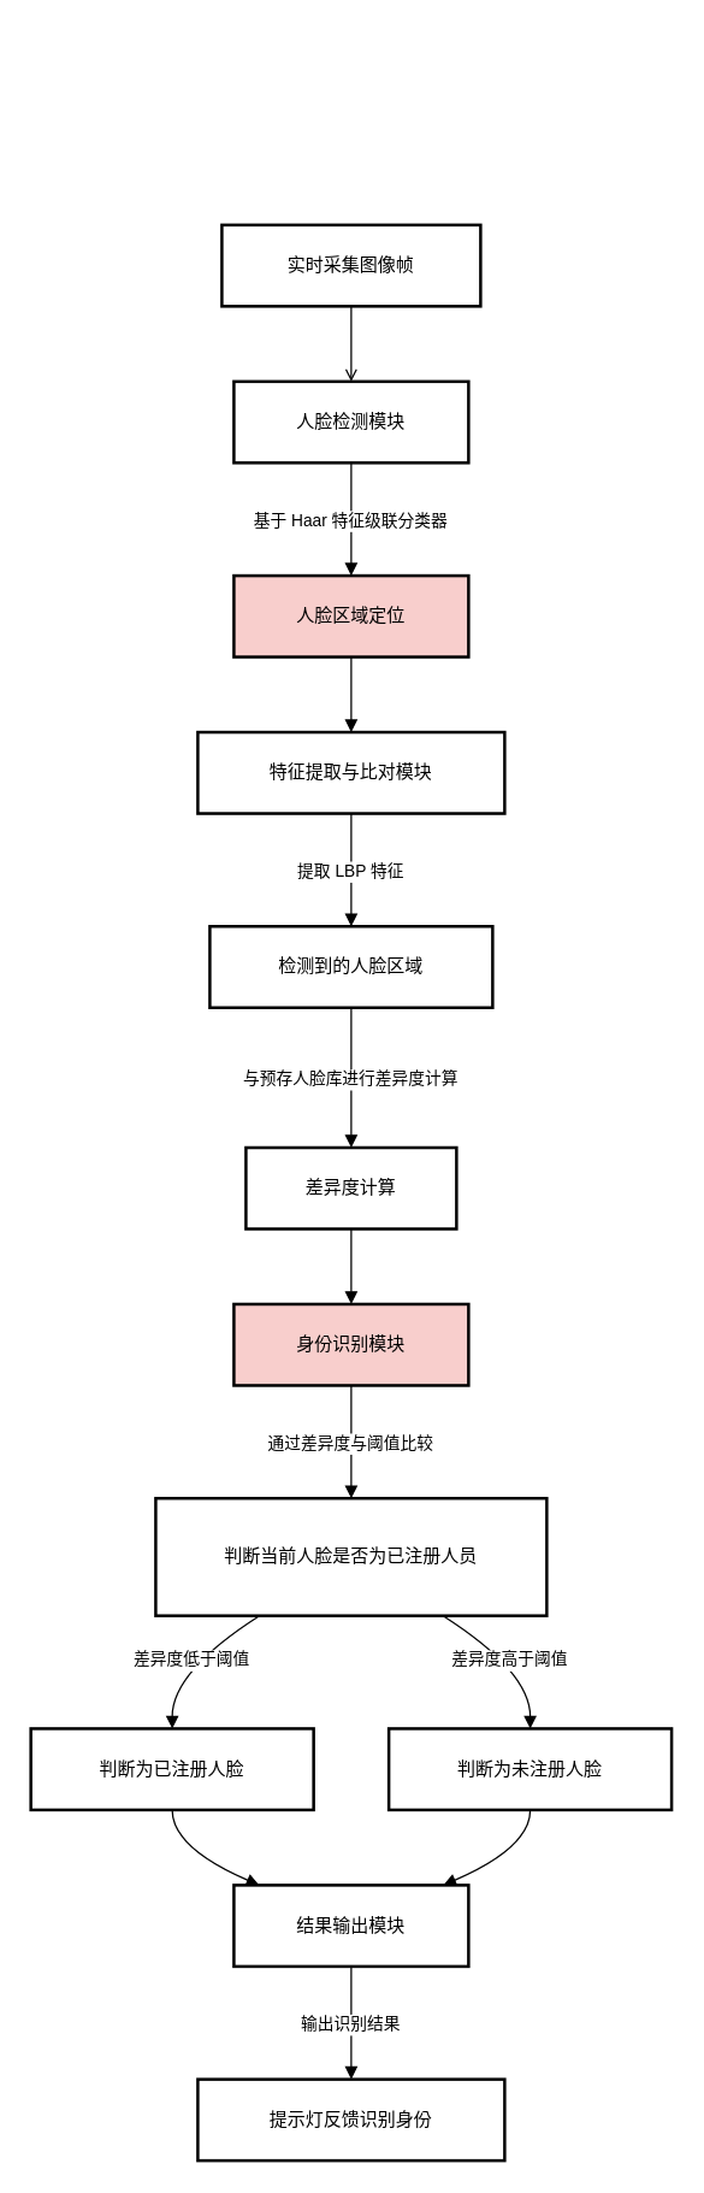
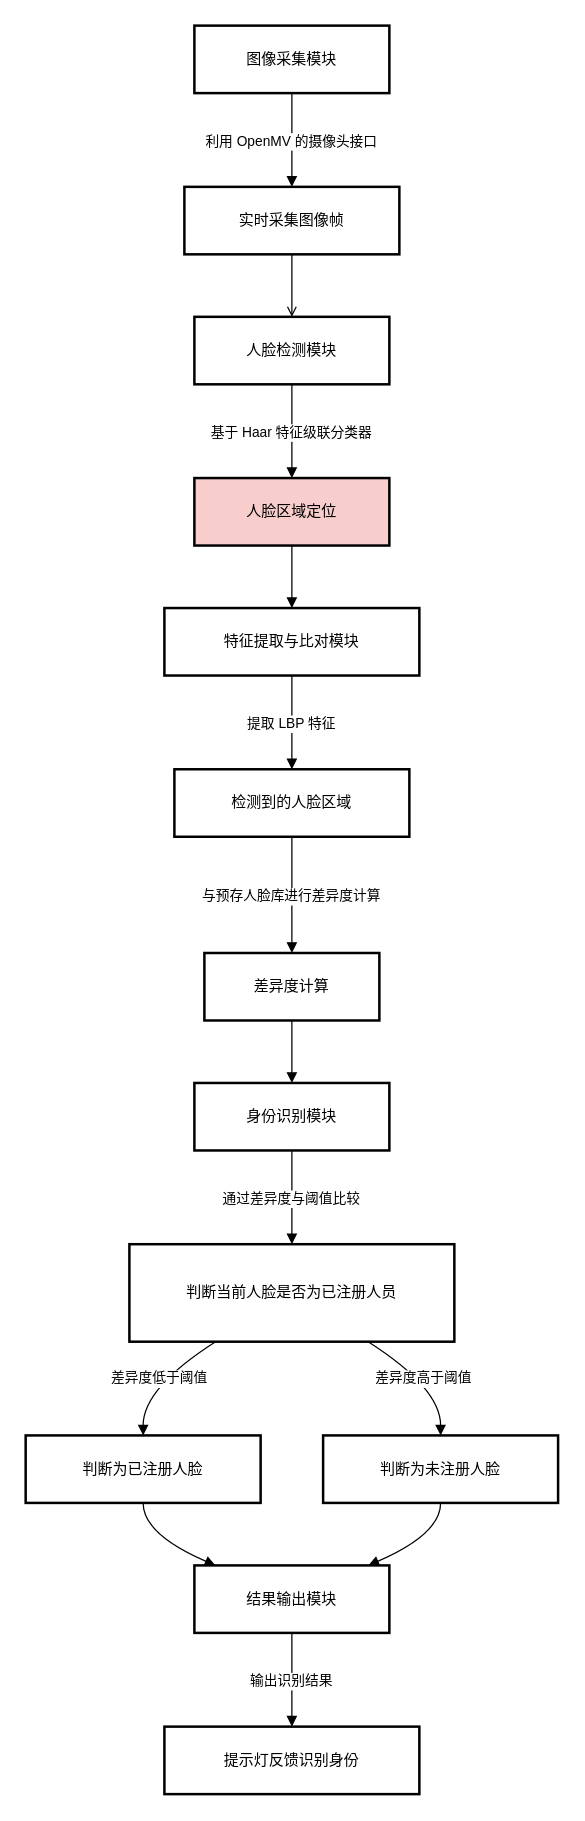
+ <mxCell id="2" value="图像采集模块" style="whiteSpace=wrap;strokeWidth=2;" parent="1" vertex="1"><mxGeometry x="155" y="20" width="156" height="54" as="geometry" /></mxCell>
+ <mxCell id="15" value="利用 OpenMV 的摄像头接口" style="curved=1;startArrow=none;endArrow=block;exitX=0.5;exitY=1;entryX=0.5;entryY=0;" parent="1" source="2" target="3" edge="1"><mxGeometry relative="1" as="geometry"><Array as="points" /></mxGeometry></mxCell>
- <mxCell id="9" value="身份识别模块" style="whiteSpace=wrap;strokeWidth=2;fillColor=#f8cecc;" parent="1" vertex="1"><mxGeometry x="155" y="866" width="156" height="54" as="geometry" /></mxCell>
+ <mxCell id="9" value="身份识别模块" style="whiteSpace=wrap;strokeWidth=2;" parent="1" vertex="1"><mxGeometry x="155" y="866" width="156" height="54" as="geometry" /></mxCell>
